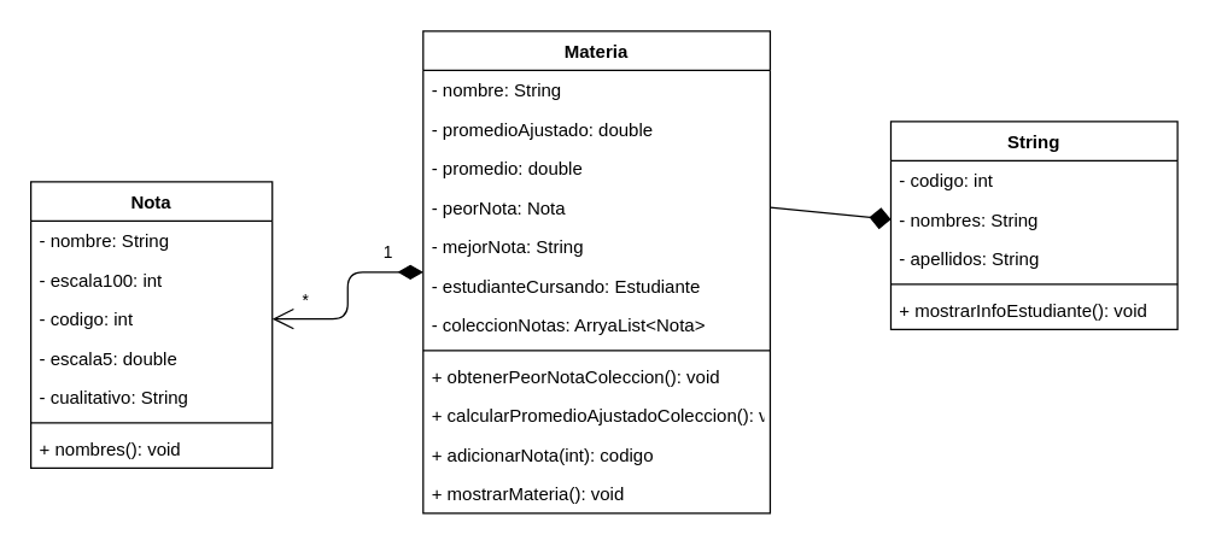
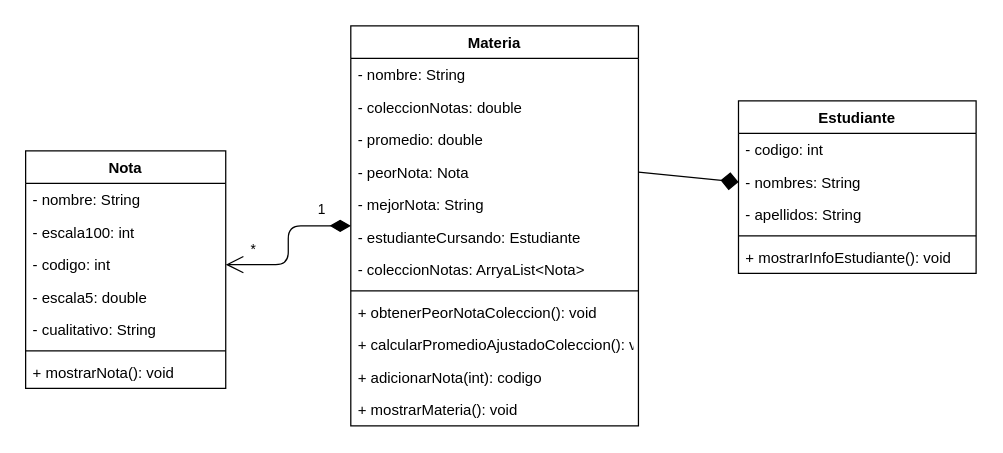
- <mxCell id="12" value="- promedioAjustado: double" style="text;strokeColor=none;fillColor=none;align=left;verticalAlign=top;spacingLeft=4;spacingRight=4;overflow=hidden;rotatable=0;points=[[0,0.5],[1,0.5]];portConstraint=eastwest;" vertex="1" parent="10"><mxGeometry y="52" width="230" height="26" as="geometry" /></mxCell>
+ <mxCell id="12" value="- coleccionNotas: double" style="text;strokeColor=none;fillColor=none;align=left;verticalAlign=top;spacingLeft=4;spacingRight=4;overflow=hidden;rotatable=0;points=[[0,0.5],[1,0.5]];portConstraint=eastwest;" vertex="1" parent="10"><mxGeometry y="52" width="230" height="26" as="geometry" /></mxCell>
- <mxCell id="25" value="String" style="swimlane;fontStyle=1;align=center;verticalAlign=top;childLayout=stackLayout;horizontal=1;startSize=26;horizontalStack=0;resizeParent=1;resizeParentMax=0;resizeLast=0;collapsible=1;marginBottom=0;" vertex="1" parent="1"><mxGeometry x="590" y="80" width="190" height="138" as="geometry" /></mxCell>
+ <mxCell id="25" value="Estudiante" style="swimlane;fontStyle=1;align=center;verticalAlign=top;childLayout=stackLayout;horizontal=1;startSize=26;horizontalStack=0;resizeParent=1;resizeParentMax=0;resizeLast=0;collapsible=1;marginBottom=0;" vertex="1" parent="1"><mxGeometry x="590" y="80" width="190" height="138" as="geometry" /></mxCell>
- <mxCell id="9" value="+ nombres(): void" style="text;strokeColor=none;fillColor=none;align=left;verticalAlign=top;spacingLeft=4;spacingRight=4;overflow=hidden;rotatable=0;points=[[0,0.5],[1,0.5]];portConstraint=eastwest;" vertex="1" parent="2"><mxGeometry y="164" width="160" height="26" as="geometry" /></mxCell>
+ <mxCell id="9" value="+ mostrarNota(): void" style="text;strokeColor=none;fillColor=none;align=left;verticalAlign=top;spacingLeft=4;spacingRight=4;overflow=hidden;rotatable=0;points=[[0,0.5],[1,0.5]];portConstraint=eastwest;" vertex="1" parent="2"><mxGeometry y="164" width="160" height="26" as="geometry" /></mxCell>
